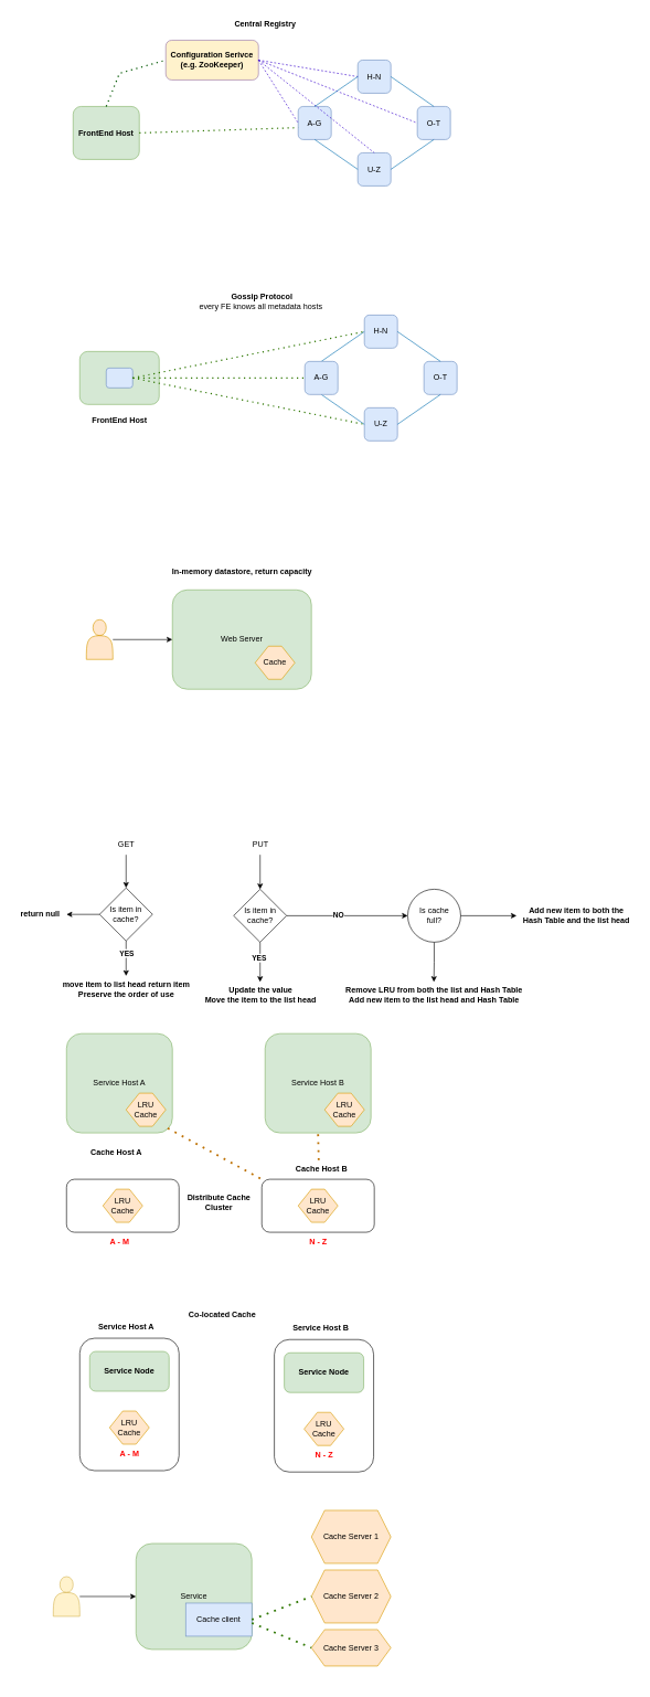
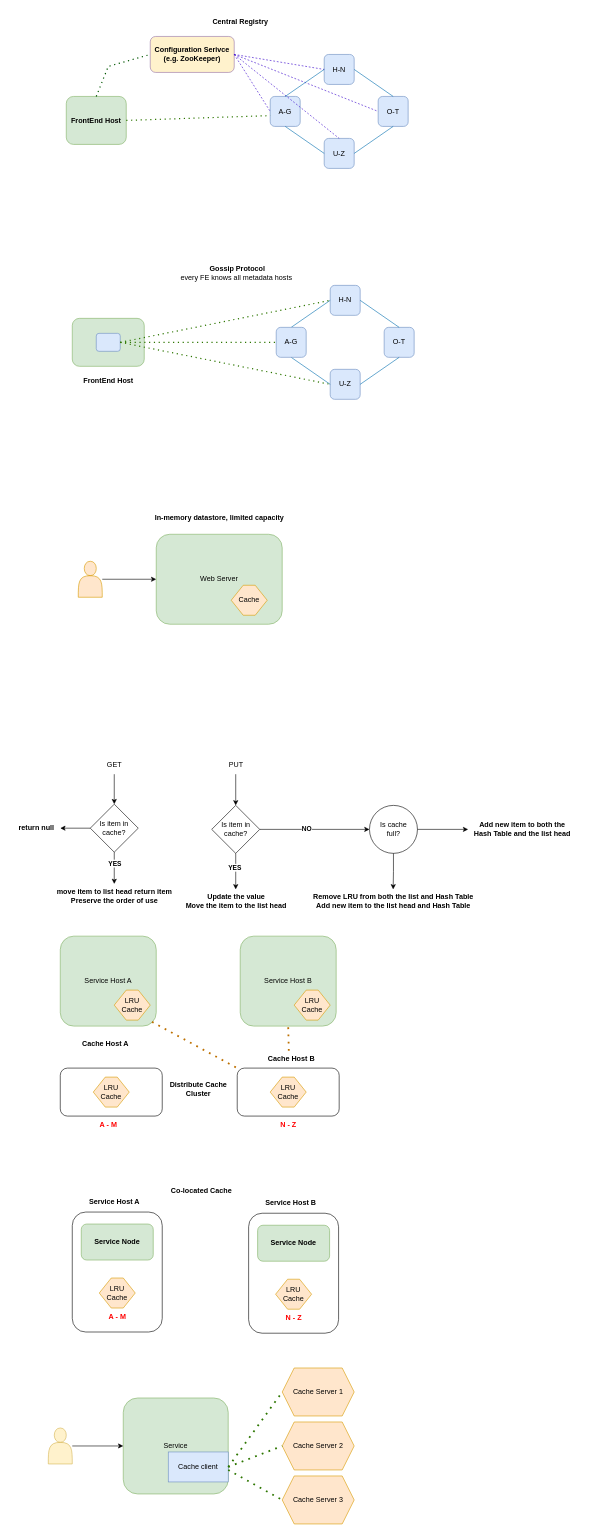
- <mxCell id="39" value="&lt;b&gt;In-memory datastore, return capacity&lt;/b&gt;" style="text;html=1;align=center;verticalAlign=middle;resizable=0;points=[];autosize=1;strokeColor=none;fillColor=none;" vertex="1" parent="1"><mxGeometry x="245" y="848" width="240" height="30" as="geometry" /></mxCell>
+ <mxCell id="39" value="&lt;b&gt;In-memory datastore, limited capacity&lt;/b&gt;" style="text;html=1;align=center;verticalAlign=middle;resizable=0;points=[];autosize=1;strokeColor=none;fillColor=none;" vertex="1" parent="1"><mxGeometry x="245" y="848" width="240" height="30" as="geometry" /></mxCell>
+ <mxCell id="101" value="" style="endArrow=none;dashed=1;html=1;dashPattern=1 3;strokeWidth=3;rounded=0;exitX=1;exitY=0.5;exitDx=0;exitDy=0;entryX=0;entryY=0.5;entryDx=0;entryDy=0;fillColor=#60a917;strokeColor=#2D7600;" edge="1" parent="1" source="95" target="96"><mxGeometry width="50" height="50" relative="1" as="geometry"><mxPoint x="530" y="2190" as="sourcePoint" /><mxPoint x="580" y="2140" as="targetPoint" /></mxGeometry></mxCell>
- <mxCell id="98" value="Cache Server 3" style="shape=hexagon;perimeter=hexagonPerimeter2;whiteSpace=wrap;html=1;fixedSize=1;fillColor=#ffe6cc;strokeColor=#d79b00;" vertex="1" parent="1"><mxGeometry x="470" y="2460" width="120" height="55" as="geometry" /></mxCell>
+ <mxCell id="98" value="Cache Server 3" style="shape=hexagon;perimeter=hexagonPerimeter2;whiteSpace=wrap;html=1;fixedSize=1;fillColor=#ffe6cc;strokeColor=#d79b00;" vertex="1" parent="1"><mxGeometry x="470" y="2460" width="120" height="80" as="geometry" /></mxCell>
